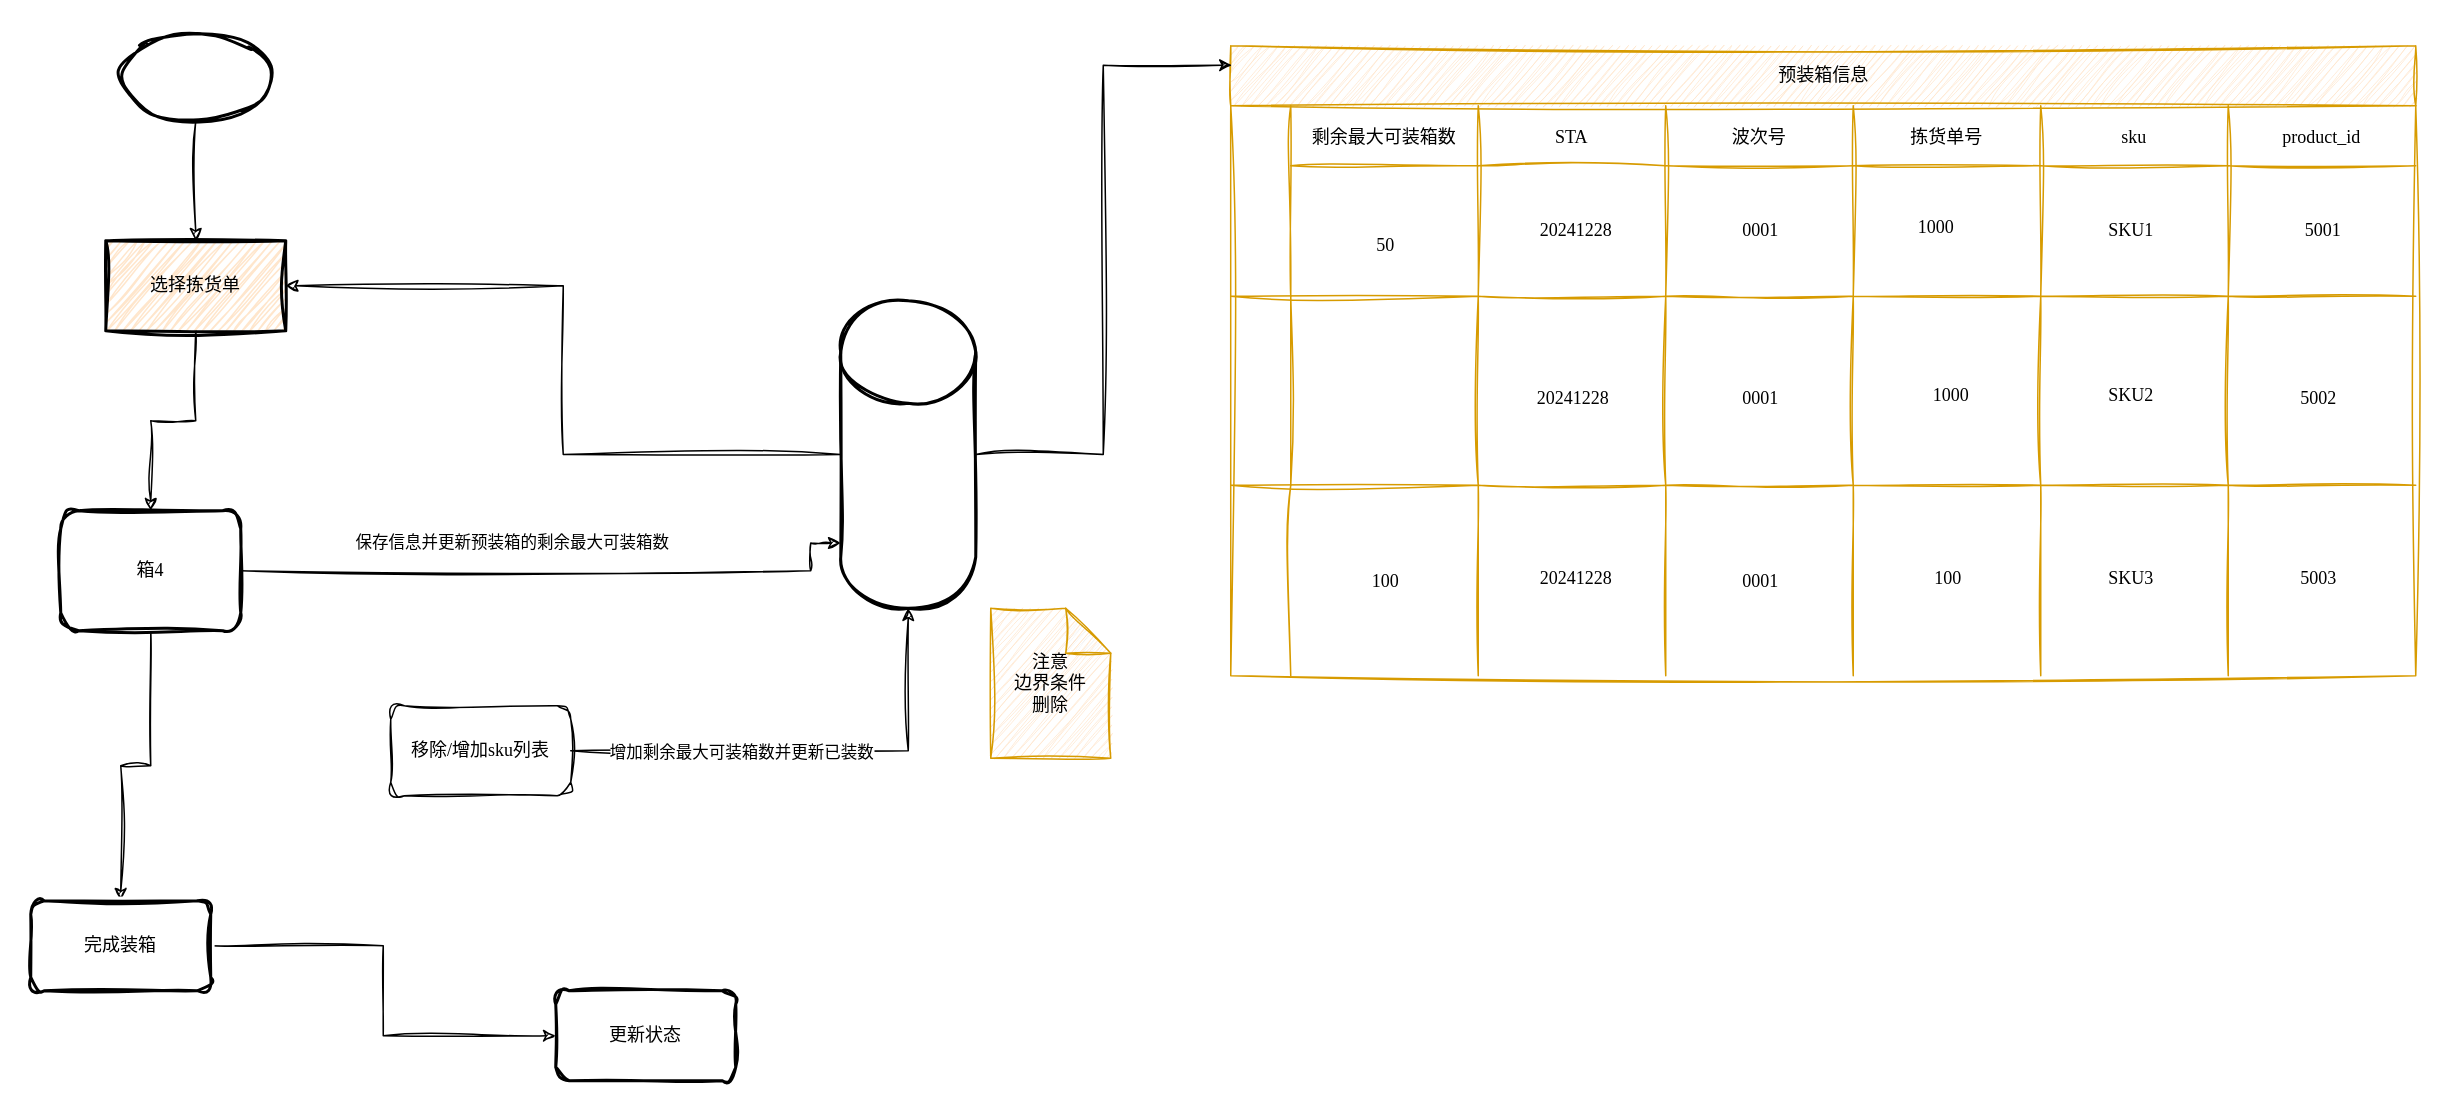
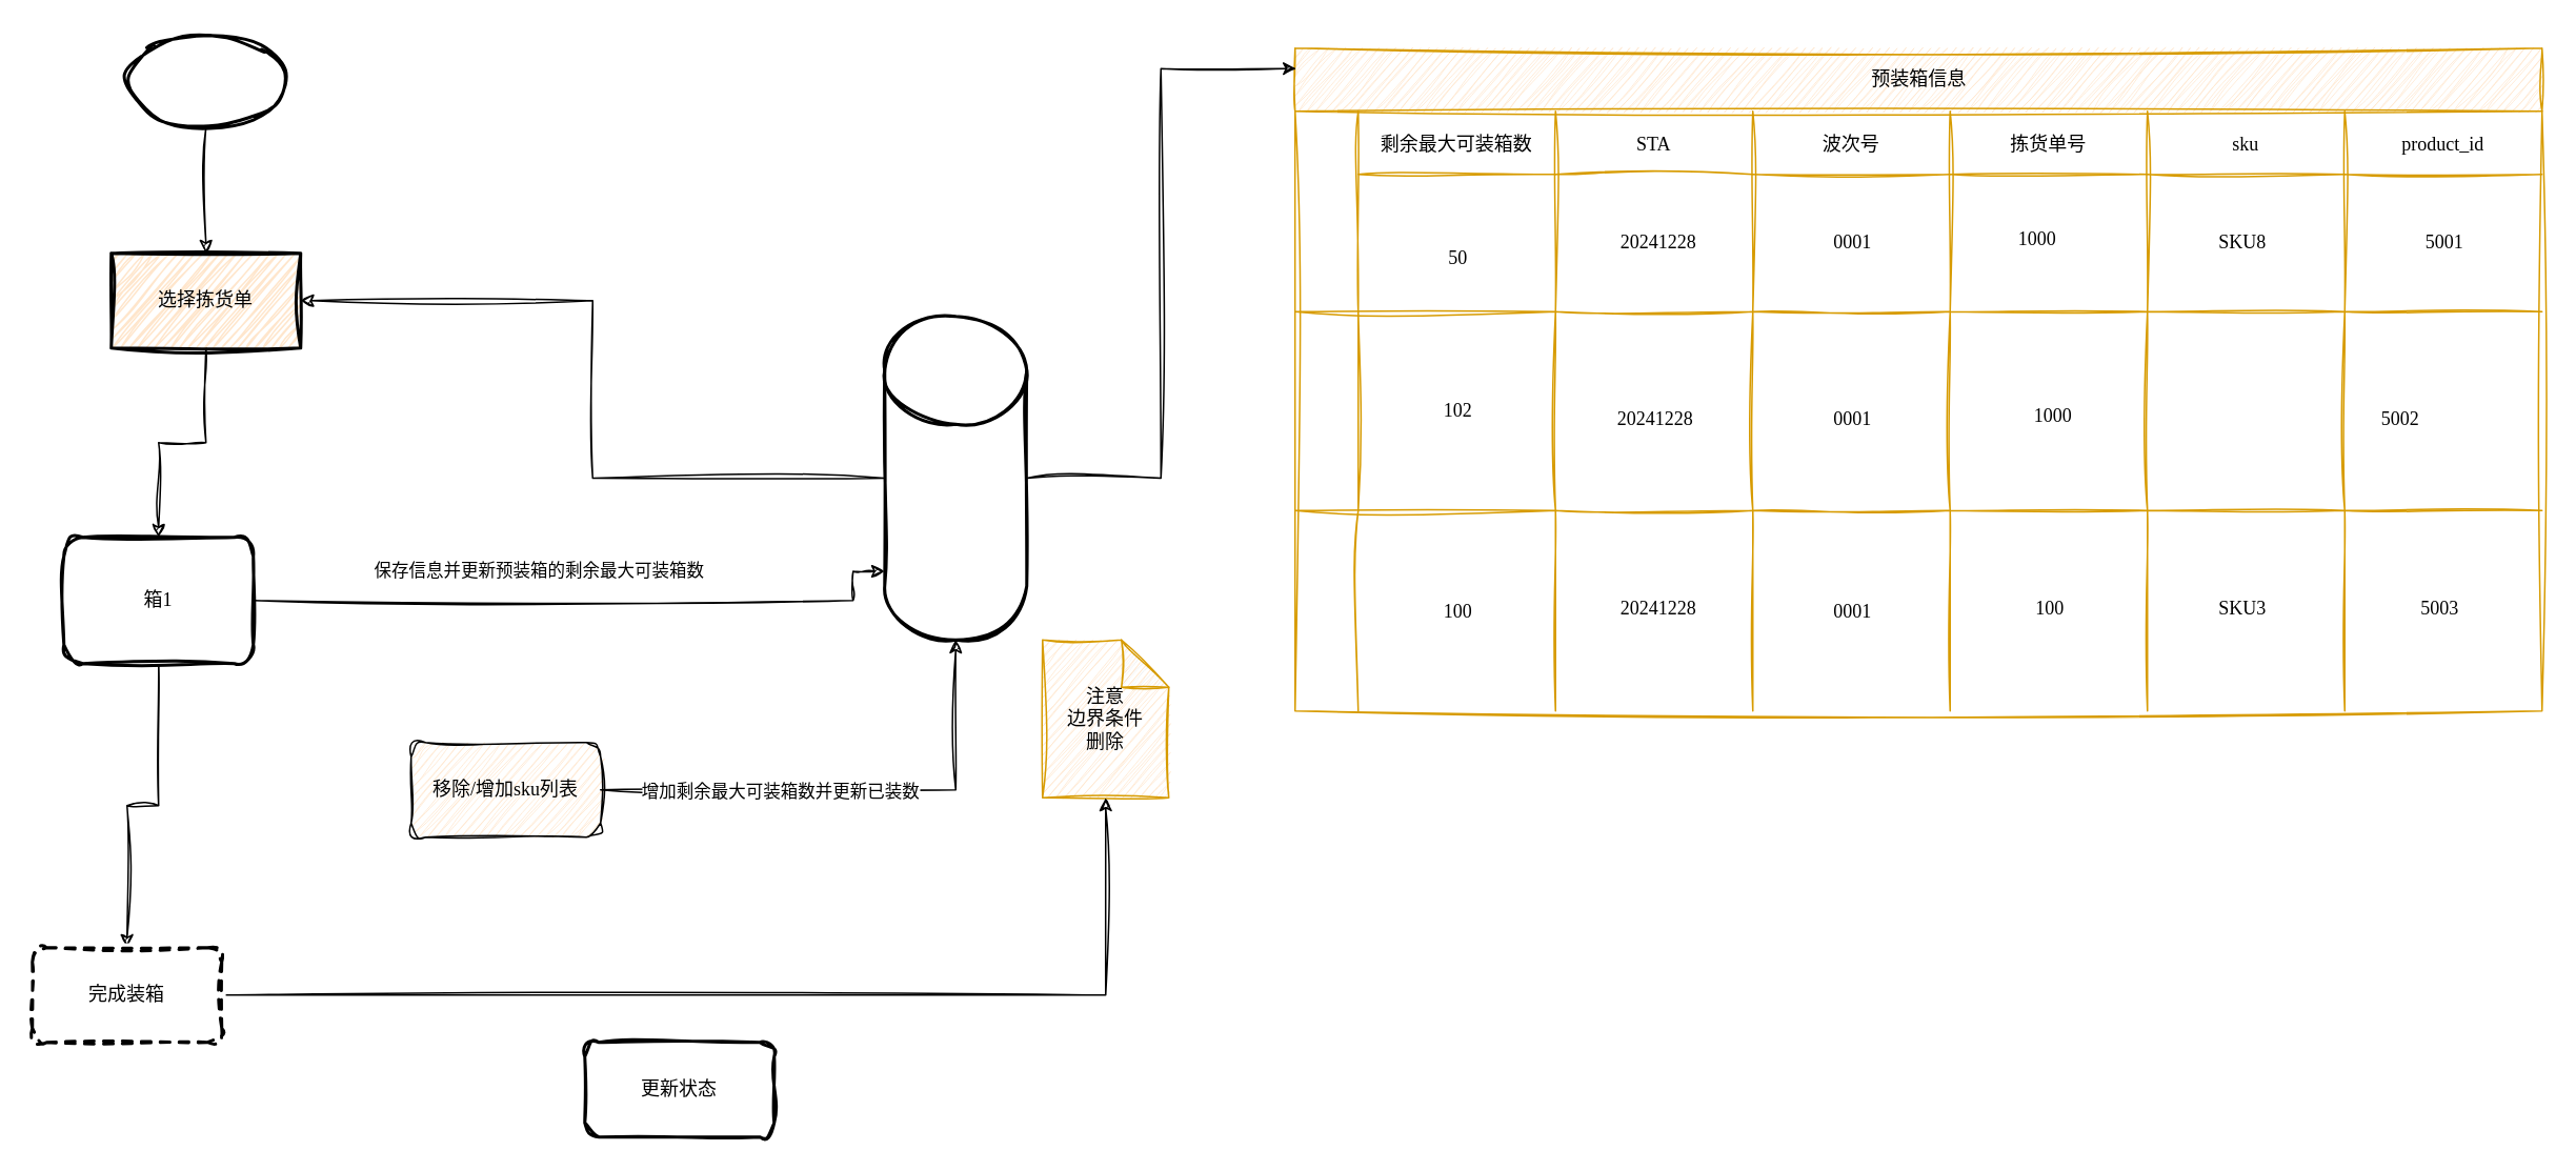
- <mxCell id="42" value="SKU1" style="text;html=1;align=center;verticalAlign=middle;resizable=0;points=[];autosize=1;strokeColor=none;fillColor=none;fontFamily=Architects Daughter;fontSource=https%3A%2F%2Ffonts.googleapis.com%2Fcss%3Ffamily%3DArchitects%2BDaughter;" vertex="1" parent="2"><mxGeometry x="575" y="108" width="50" height="30" as="geometry" /></mxCell>
+ <mxCell id="42" value="SKU8" style="text;html=1;align=center;verticalAlign=middle;resizable=0;points=[];autosize=1;strokeColor=none;fillColor=none;fontFamily=Architects Daughter;fontSource=https%3A%2F%2Ffonts.googleapis.com%2Fcss%3Ffamily%3DArchitects%2BDaughter;" vertex="1" parent="2"><mxGeometry x="575" y="108" width="50" height="30" as="geometry" /></mxCell>
+ <mxCell id="16" value="102" style="text;html=1;align=center;verticalAlign=middle;resizable=0;points=[];autosize=1;strokeColor=none;fillColor=none;fontFamily=Architects Daughter;fontSource=https%3A%2F%2Ffonts.googleapis.com%2Fcss%3Ffamily%3DArchitects%2BDaughter;" vertex="1" parent="15"><mxGeometry x="42.5" y="48" width="40" height="30" as="geometry" /></mxCell>
- <mxCell id="23" value="SKU2" style="text;html=1;align=center;verticalAlign=middle;resizable=0;points=[];autosize=1;strokeColor=none;fillColor=none;fontFamily=Architects Daughter;fontSource=https%3A%2F%2Ffonts.googleapis.com%2Fcss%3Ffamily%3DArchitects%2BDaughter;" vertex="1" parent="22"><mxGeometry x="35" y="51" width="50" height="30" as="geometry" /></mxCell>
- <mxCell id="25" value="5002" style="text;html=1;align=center;verticalAlign=middle;resizable=0;points=[];autosize=1;strokeColor=none;fillColor=none;fontFamily=Architects Daughter;fontSource=https%3A%2F%2Ffonts.googleapis.com%2Fcss%3Ffamily%3DArchitects%2BDaughter;" vertex="1" parent="24"><mxGeometry x="35" y="53" width="50" height="30" as="geometry" /></mxCell>
+ <mxCell id="25" value="5002" style="text;html=1;align=center;verticalAlign=middle;resizable=0;points=[];autosize=1;strokeColor=none;fillColor=none;fontFamily=Architects Daughter;fontSource=https%3A%2F%2Ffonts.googleapis.com%2Fcss%3Ffamily%3DArchitects%2BDaughter;" vertex="1" parent="24"><mxGeometry x="10" y="53" width="50" height="30" as="geometry" /></mxCell>
- <mxCell id="54" value="箱4" style="rounded=1;whiteSpace=wrap;html=1;fontFamily=Architects Daughter;strokeWidth=2;sketch=1;hachureGap=4;jiggle=2;curveFitting=1;fontSource=https%3A%2F%2Ffonts.googleapis.com%2Fcss%3Ffamily%3DArchitects%2BDaughter;" vertex="1" parent="1"><mxGeometry x="40" y="340" width="120" height="80" as="geometry" /></mxCell>
+ <mxCell id="54" value="箱1" style="rounded=1;whiteSpace=wrap;html=1;fontFamily=Architects Daughter;strokeWidth=2;sketch=1;hachureGap=4;jiggle=2;curveFitting=1;fontSource=https%3A%2F%2Ffonts.googleapis.com%2Fcss%3Ffamily%3DArchitects%2BDaughter;" vertex="1" parent="1"><mxGeometry x="40" y="340" width="120" height="80" as="geometry" /></mxCell>
- <mxCell id="58" value="移除/增加sku列表" style="rounded=1;whiteSpace=wrap;html=1;sketch=1;hachureGap=4;jiggle=2;curveFitting=1;fontFamily=Architects Daughter;fontSource=https%3A%2F%2Ffonts.googleapis.com%2Fcss%3Ffamily%3DArchitects%2BDaughter;" vertex="1" parent="1"><mxGeometry x="260" y="470" width="120" height="60" as="geometry" /></mxCell>
+ <mxCell id="58" value="移除/增加sku列表" style="rounded=1;whiteSpace=wrap;html=1;sketch=1;hachureGap=4;jiggle=2;curveFitting=1;fontFamily=Architects Daughter;fontSource=https%3A%2F%2Ffonts.googleapis.com%2Fcss%3Ffamily%3DArchitects%2BDaughter;fillColor=#ffe6cc;" vertex="1" parent="1"><mxGeometry x="260" y="470" width="120" height="60" as="geometry" /></mxCell>
- <mxCell id="56" value="完成装箱" style="rounded=1;whiteSpace=wrap;html=1;fontFamily=Architects Daughter;strokeWidth=2;sketch=1;hachureGap=4;jiggle=2;curveFitting=1;fontSource=https%3A%2F%2Ffonts.googleapis.com%2Fcss%3Ffamily%3DArchitects%2BDaughter;" vertex="1" parent="1"><mxGeometry x="20" y="600" width="120" height="60" as="geometry" /></mxCell>
+ <mxCell id="56" value="完成装箱" style="rounded=1;whiteSpace=wrap;html=1;fontFamily=Architects Daughter;strokeWidth=2;sketch=1;hachureGap=4;jiggle=2;curveFitting=1;fontSource=https%3A%2F%2Ffonts.googleapis.com%2Fcss%3Ffamily%3DArchitects%2BDaughter;dashed=1;" vertex="1" parent="1"><mxGeometry x="20" y="600" width="120" height="60" as="geometry" /></mxCell>
- <mxCell id="55" value="" style="edgeStyle=orthogonalEdgeStyle;rounded=0;sketch=1;hachureGap=4;jiggle=2;curveFitting=1;orthogonalLoop=1;jettySize=auto;html=1;fontFamily=Architects Daughter;fontSource=https%3A%2F%2Ffonts.googleapis.com%2Fcss%3Ffamily%3DArchitects%2BDaughter;" edge="1" parent="1" source="56" target="57"><mxGeometry relative="1" as="geometry" /></mxCell>
+ <mxCell id="55" value="" style="edgeStyle=orthogonalEdgeStyle;rounded=0;sketch=1;hachureGap=4;jiggle=2;curveFitting=1;orthogonalLoop=1;jettySize=auto;html=1;fontFamily=Architects Daughter;fontSource=https%3A%2F%2Ffonts.googleapis.com%2Fcss%3Ffamily%3DArchitects%2BDaughter;" edge="1" parent="1" source="56" target="49"><mxGeometry relative="1" as="geometry" /></mxCell>
